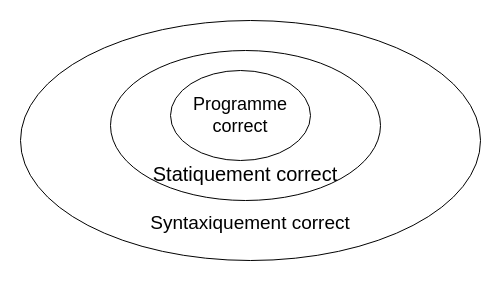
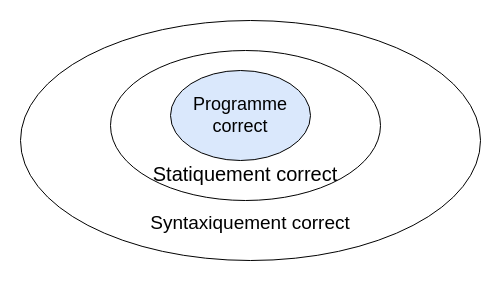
- <mxCell id="4" value="&lt;font style=&quot;font-size: 18px&quot;&gt;Programme correct&lt;/font&gt;" style="ellipse;whiteSpace=wrap;html=1;" vertex="1" parent="1"><mxGeometry x="170" y="70" width="140" height="90" as="geometry" /></mxCell>
+ <mxCell id="4" value="&lt;font style=&quot;font-size: 18px&quot;&gt;Programme correct&lt;/font&gt;" style="ellipse;whiteSpace=wrap;html=1;fillColor=#dae8fc;" vertex="1" parent="1"><mxGeometry x="170" y="70" width="140" height="90" as="geometry" /></mxCell>
